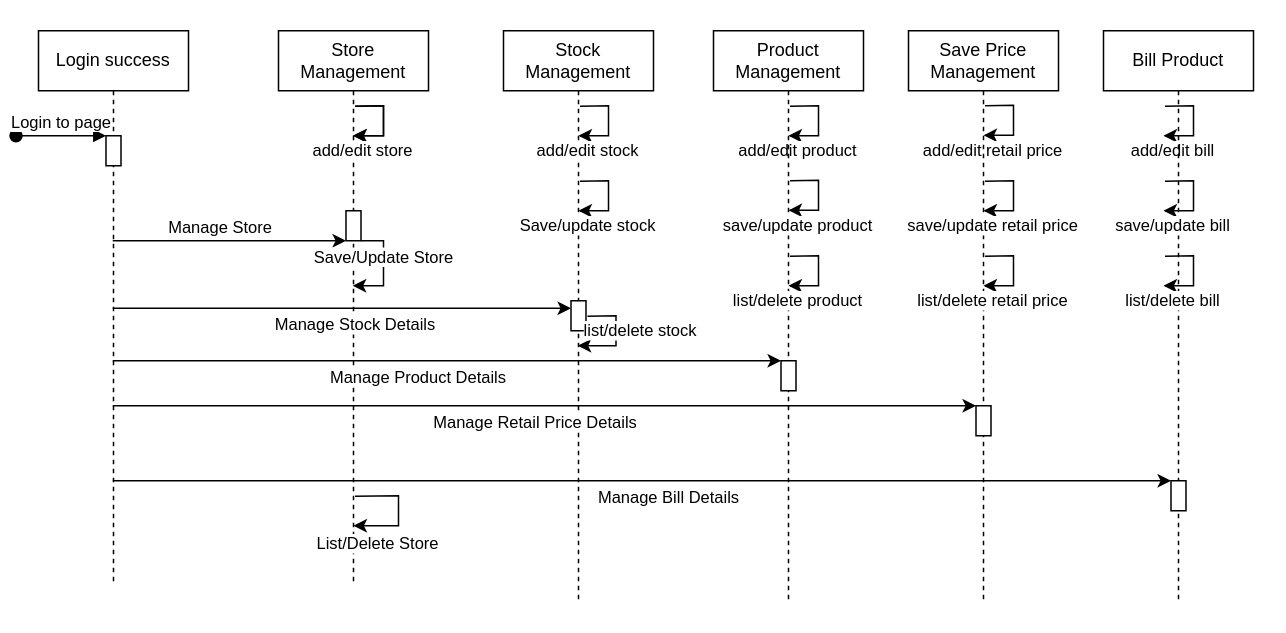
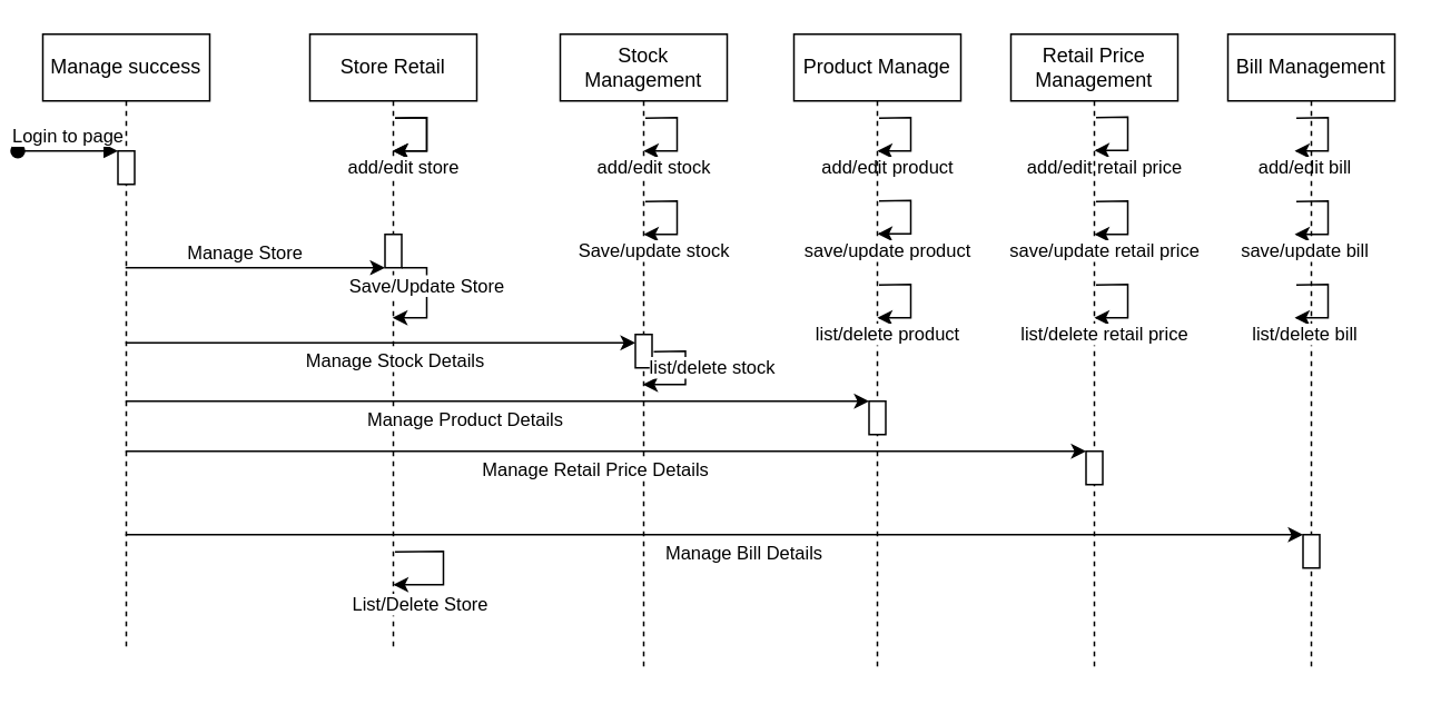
- <mxCell id="2" value="Login success" style="shape=umlLifeline;perimeter=lifelinePerimeter;whiteSpace=wrap;html=1;container=0;dropTarget=0;collapsible=0;recursiveResize=0;outlineConnect=0;portConstraint=eastwest;newEdgeStyle={&quot;edgeStyle&quot;:&quot;elbowEdgeStyle&quot;,&quot;elbow&quot;:&quot;vertical&quot;,&quot;curved&quot;:0,&quot;rounded&quot;:0};" parent="1" vertex="1"><mxGeometry x="20" y="20" width="100" height="370" as="geometry" /></mxCell>
+ <mxCell id="2" value="Manage success" style="shape=umlLifeline;perimeter=lifelinePerimeter;whiteSpace=wrap;html=1;container=0;dropTarget=0;collapsible=0;recursiveResize=0;outlineConnect=0;portConstraint=eastwest;newEdgeStyle={&quot;edgeStyle&quot;:&quot;elbowEdgeStyle&quot;,&quot;elbow&quot;:&quot;vertical&quot;,&quot;curved&quot;:0,&quot;rounded&quot;:0};" parent="1" vertex="1"><mxGeometry x="20" y="20" width="100" height="370" as="geometry" /></mxCell>
- <mxCell id="5" value="Store Management" style="shape=umlLifeline;perimeter=lifelinePerimeter;whiteSpace=wrap;html=1;container=0;dropTarget=0;collapsible=0;recursiveResize=0;outlineConnect=0;portConstraint=eastwest;newEdgeStyle={&quot;edgeStyle&quot;:&quot;elbowEdgeStyle&quot;,&quot;elbow&quot;:&quot;vertical&quot;,&quot;curved&quot;:0,&quot;rounded&quot;:0};" parent="1" vertex="1"><mxGeometry x="180" y="20" width="100" height="370" as="geometry" /></mxCell>
+ <mxCell id="5" value="Store Retail" style="shape=umlLifeline;perimeter=lifelinePerimeter;whiteSpace=wrap;html=1;container=0;dropTarget=0;collapsible=0;recursiveResize=0;outlineConnect=0;portConstraint=eastwest;newEdgeStyle={&quot;edgeStyle&quot;:&quot;elbowEdgeStyle&quot;,&quot;elbow&quot;:&quot;vertical&quot;,&quot;curved&quot;:0,&quot;rounded&quot;:0};" parent="1" vertex="1"><mxGeometry x="180" y="20" width="100" height="370" as="geometry" /></mxCell>
- <mxCell id="21" value="Product Management" style="shape=umlLifeline;perimeter=lifelinePerimeter;whiteSpace=wrap;html=1;container=0;dropTarget=0;collapsible=0;recursiveResize=0;outlineConnect=0;portConstraint=eastwest;newEdgeStyle={&quot;edgeStyle&quot;:&quot;elbowEdgeStyle&quot;,&quot;elbow&quot;:&quot;vertical&quot;,&quot;curved&quot;:0,&quot;rounded&quot;:0};" vertex="1" parent="1"><mxGeometry x="470" y="20" width="100" height="380" as="geometry" /></mxCell>
+ <mxCell id="21" value="Product Manage" style="shape=umlLifeline;perimeter=lifelinePerimeter;whiteSpace=wrap;html=1;container=0;dropTarget=0;collapsible=0;recursiveResize=0;outlineConnect=0;portConstraint=eastwest;newEdgeStyle={&quot;edgeStyle&quot;:&quot;elbowEdgeStyle&quot;,&quot;elbow&quot;:&quot;vertical&quot;,&quot;curved&quot;:0,&quot;rounded&quot;:0};" vertex="1" parent="1"><mxGeometry x="470" y="20" width="100" height="380" as="geometry" /></mxCell>
- <mxCell id="23" value="Save Price Management" style="shape=umlLifeline;perimeter=lifelinePerimeter;whiteSpace=wrap;html=1;container=0;dropTarget=0;collapsible=0;recursiveResize=0;outlineConnect=0;portConstraint=eastwest;newEdgeStyle={&quot;edgeStyle&quot;:&quot;elbowEdgeStyle&quot;,&quot;elbow&quot;:&quot;vertical&quot;,&quot;curved&quot;:0,&quot;rounded&quot;:0};" vertex="1" parent="1"><mxGeometry x="600" y="20" width="100" height="380" as="geometry" /></mxCell>
+ <mxCell id="23" value="Retail Price Management" style="shape=umlLifeline;perimeter=lifelinePerimeter;whiteSpace=wrap;html=1;container=0;dropTarget=0;collapsible=0;recursiveResize=0;outlineConnect=0;portConstraint=eastwest;newEdgeStyle={&quot;edgeStyle&quot;:&quot;elbowEdgeStyle&quot;,&quot;elbow&quot;:&quot;vertical&quot;,&quot;curved&quot;:0,&quot;rounded&quot;:0};" vertex="1" parent="1"><mxGeometry x="600" y="20" width="100" height="380" as="geometry" /></mxCell>
- <mxCell id="25" value="Bill Product" style="shape=umlLifeline;perimeter=lifelinePerimeter;whiteSpace=wrap;html=1;container=0;dropTarget=0;collapsible=0;recursiveResize=0;outlineConnect=0;portConstraint=eastwest;newEdgeStyle={&quot;edgeStyle&quot;:&quot;elbowEdgeStyle&quot;,&quot;elbow&quot;:&quot;vertical&quot;,&quot;curved&quot;:0,&quot;rounded&quot;:0};" vertex="1" parent="1"><mxGeometry x="730" y="20" width="100" height="380" as="geometry" /></mxCell>
+ <mxCell id="25" value="Bill Management" style="shape=umlLifeline;perimeter=lifelinePerimeter;whiteSpace=wrap;html=1;container=0;dropTarget=0;collapsible=0;recursiveResize=0;outlineConnect=0;portConstraint=eastwest;newEdgeStyle={&quot;edgeStyle&quot;:&quot;elbowEdgeStyle&quot;,&quot;elbow&quot;:&quot;vertical&quot;,&quot;curved&quot;:0,&quot;rounded&quot;:0};" vertex="1" parent="1"><mxGeometry x="730" y="20" width="100" height="380" as="geometry" /></mxCell>
